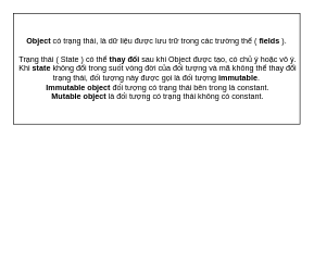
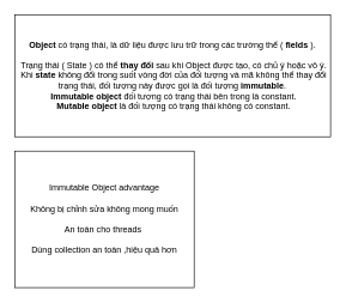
+ <mxCell id="3" value="Immutable Object advantage&lt;div&gt;&lt;br&gt;&lt;/div&gt;&lt;div&gt;Không bị chỉnh sửa không mong muốn&lt;/div&gt;&lt;div&gt;&lt;br&gt;&lt;/div&gt;&lt;div&gt;An toàn cho threads&amp;nbsp;&lt;br&gt;&lt;br&gt;Dùng collection an toàn ,hiệu quả hơn&lt;/div&gt;" style="rounded=0;whiteSpace=wrap;html=1;" parent="1" vertex="1"><mxGeometry x="20" y="210" width="250" height="190" as="geometry" /></mxCell>
